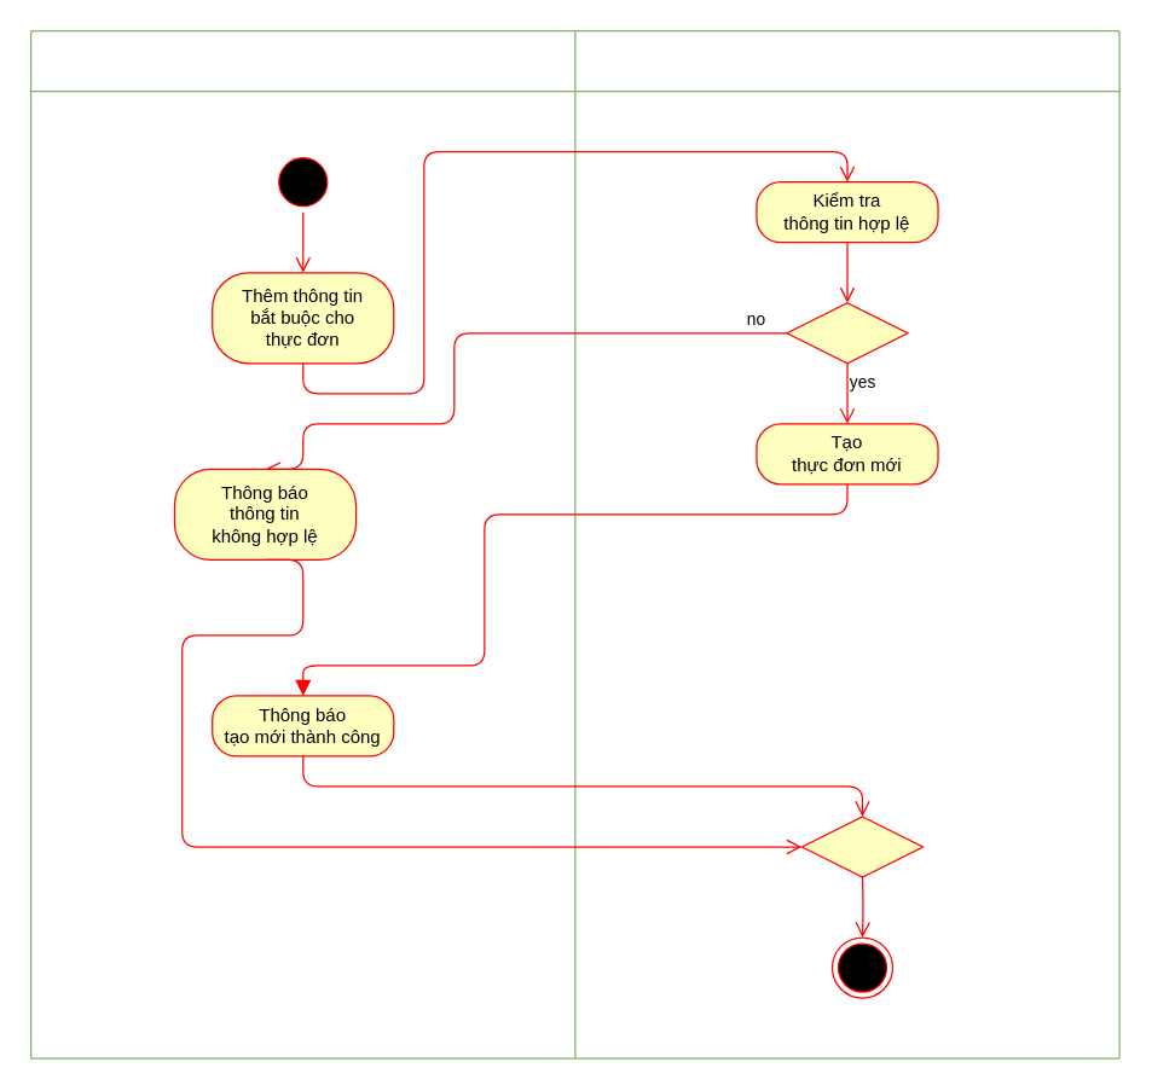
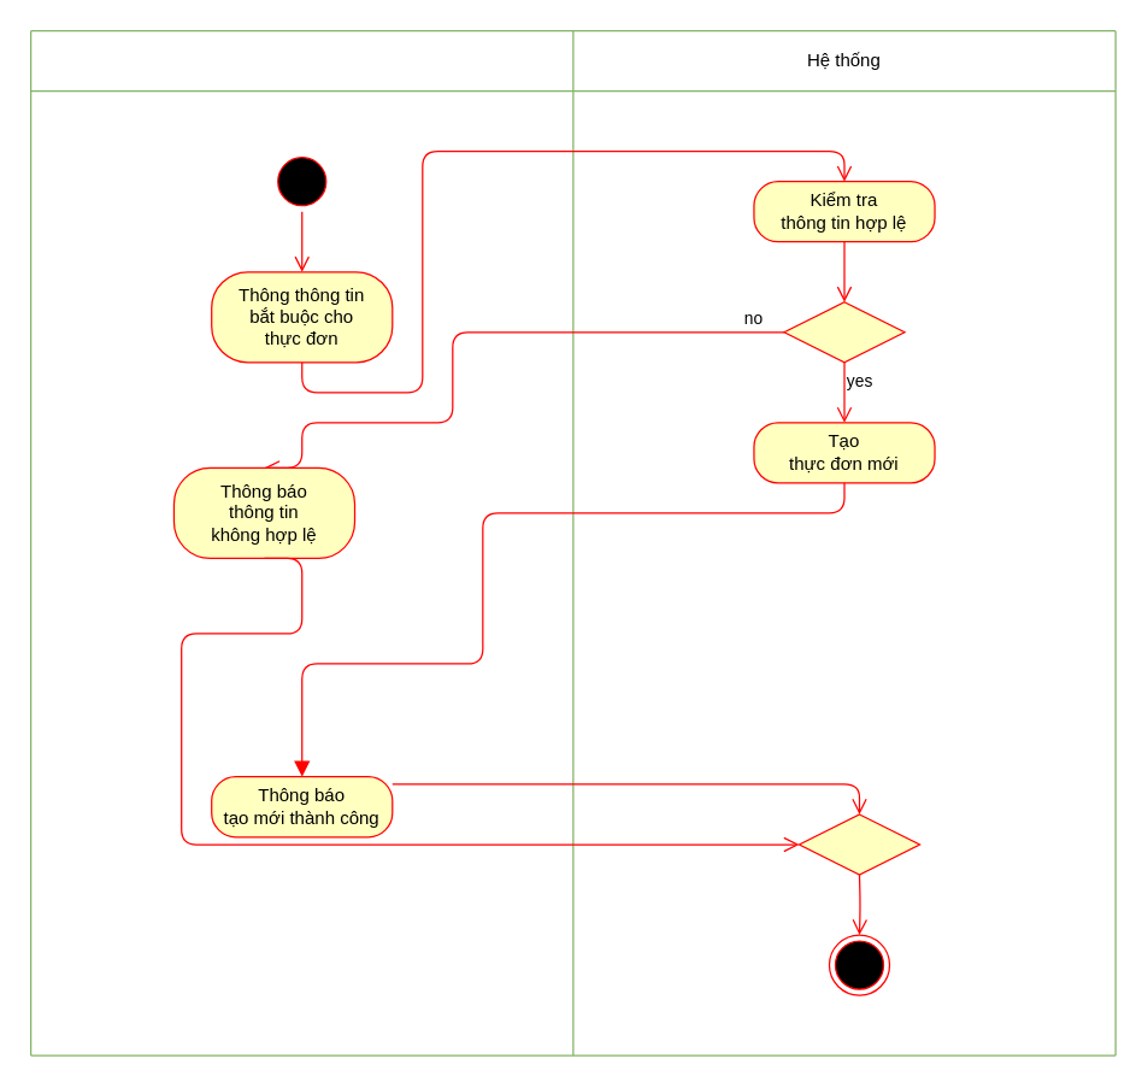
+ <mxCell id="4" value="Hệ thống" style="text;html=1;strokeColor=none;fillColor=none;align=center;verticalAlign=middle;whiteSpace=wrap;rounded=0;" vertex="1" parent="1"><mxGeometry x="520" y="30" width="80" height="20" as="geometry" /></mxCell>
- <mxCell id="12" value="Thêm thông tin&lt;br&gt;bắt buộc cho &lt;br&gt;thực đơn" style="rounded=1;whiteSpace=wrap;html=1;arcSize=40;fontColor=#000000;fillColor=#ffffc0;strokeColor=#ff0000;" vertex="1" parent="1"><mxGeometry x="140" y="180" width="120" height="60" as="geometry" /></mxCell>
+ <mxCell id="12" value="Thông thông tin&lt;br&gt;bắt buộc cho &lt;br&gt;thực đơn" style="rounded=1;whiteSpace=wrap;html=1;arcSize=40;fontColor=#000000;fillColor=#ffffc0;strokeColor=#ff0000;" vertex="1" parent="1"><mxGeometry x="140" y="180" width="120" height="60" as="geometry" /></mxCell>
- <mxCell id="21" value="Thông báo&lt;br&gt;tạo mới thành công" style="rounded=1;whiteSpace=wrap;html=1;arcSize=40;fontColor=#000000;fillColor=#ffffc0;strokeColor=#ff0000;" vertex="1" parent="1"><mxGeometry x="140" y="460" width="120" height="40" as="geometry" /></mxCell>
+ <mxCell id="21" value="Thông báo&lt;br&gt;tạo mới thành công" style="rounded=1;whiteSpace=wrap;html=1;arcSize=40;fontColor=#000000;fillColor=#ffffc0;strokeColor=#ff0000;" vertex="1" parent="1"><mxGeometry x="140" y="515" width="120" height="40" as="geometry" /></mxCell>
